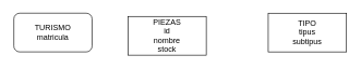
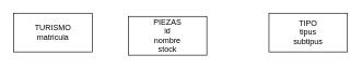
- <mxCell id="2" value="TURISMO&lt;br&gt;matricula" style="whiteSpace=wrap;html=1;rounded=1;" vertex="1" parent="1"><mxGeometry x="20" y="20" width="120" height="60" as="geometry" /></mxCell>
+ <mxCell id="2" value="TURISMO&lt;br&gt;matricula" style="whiteSpace=wrap;html=1;" vertex="1" parent="1"><mxGeometry x="20" y="20" width="120" height="60" as="geometry" /></mxCell>
